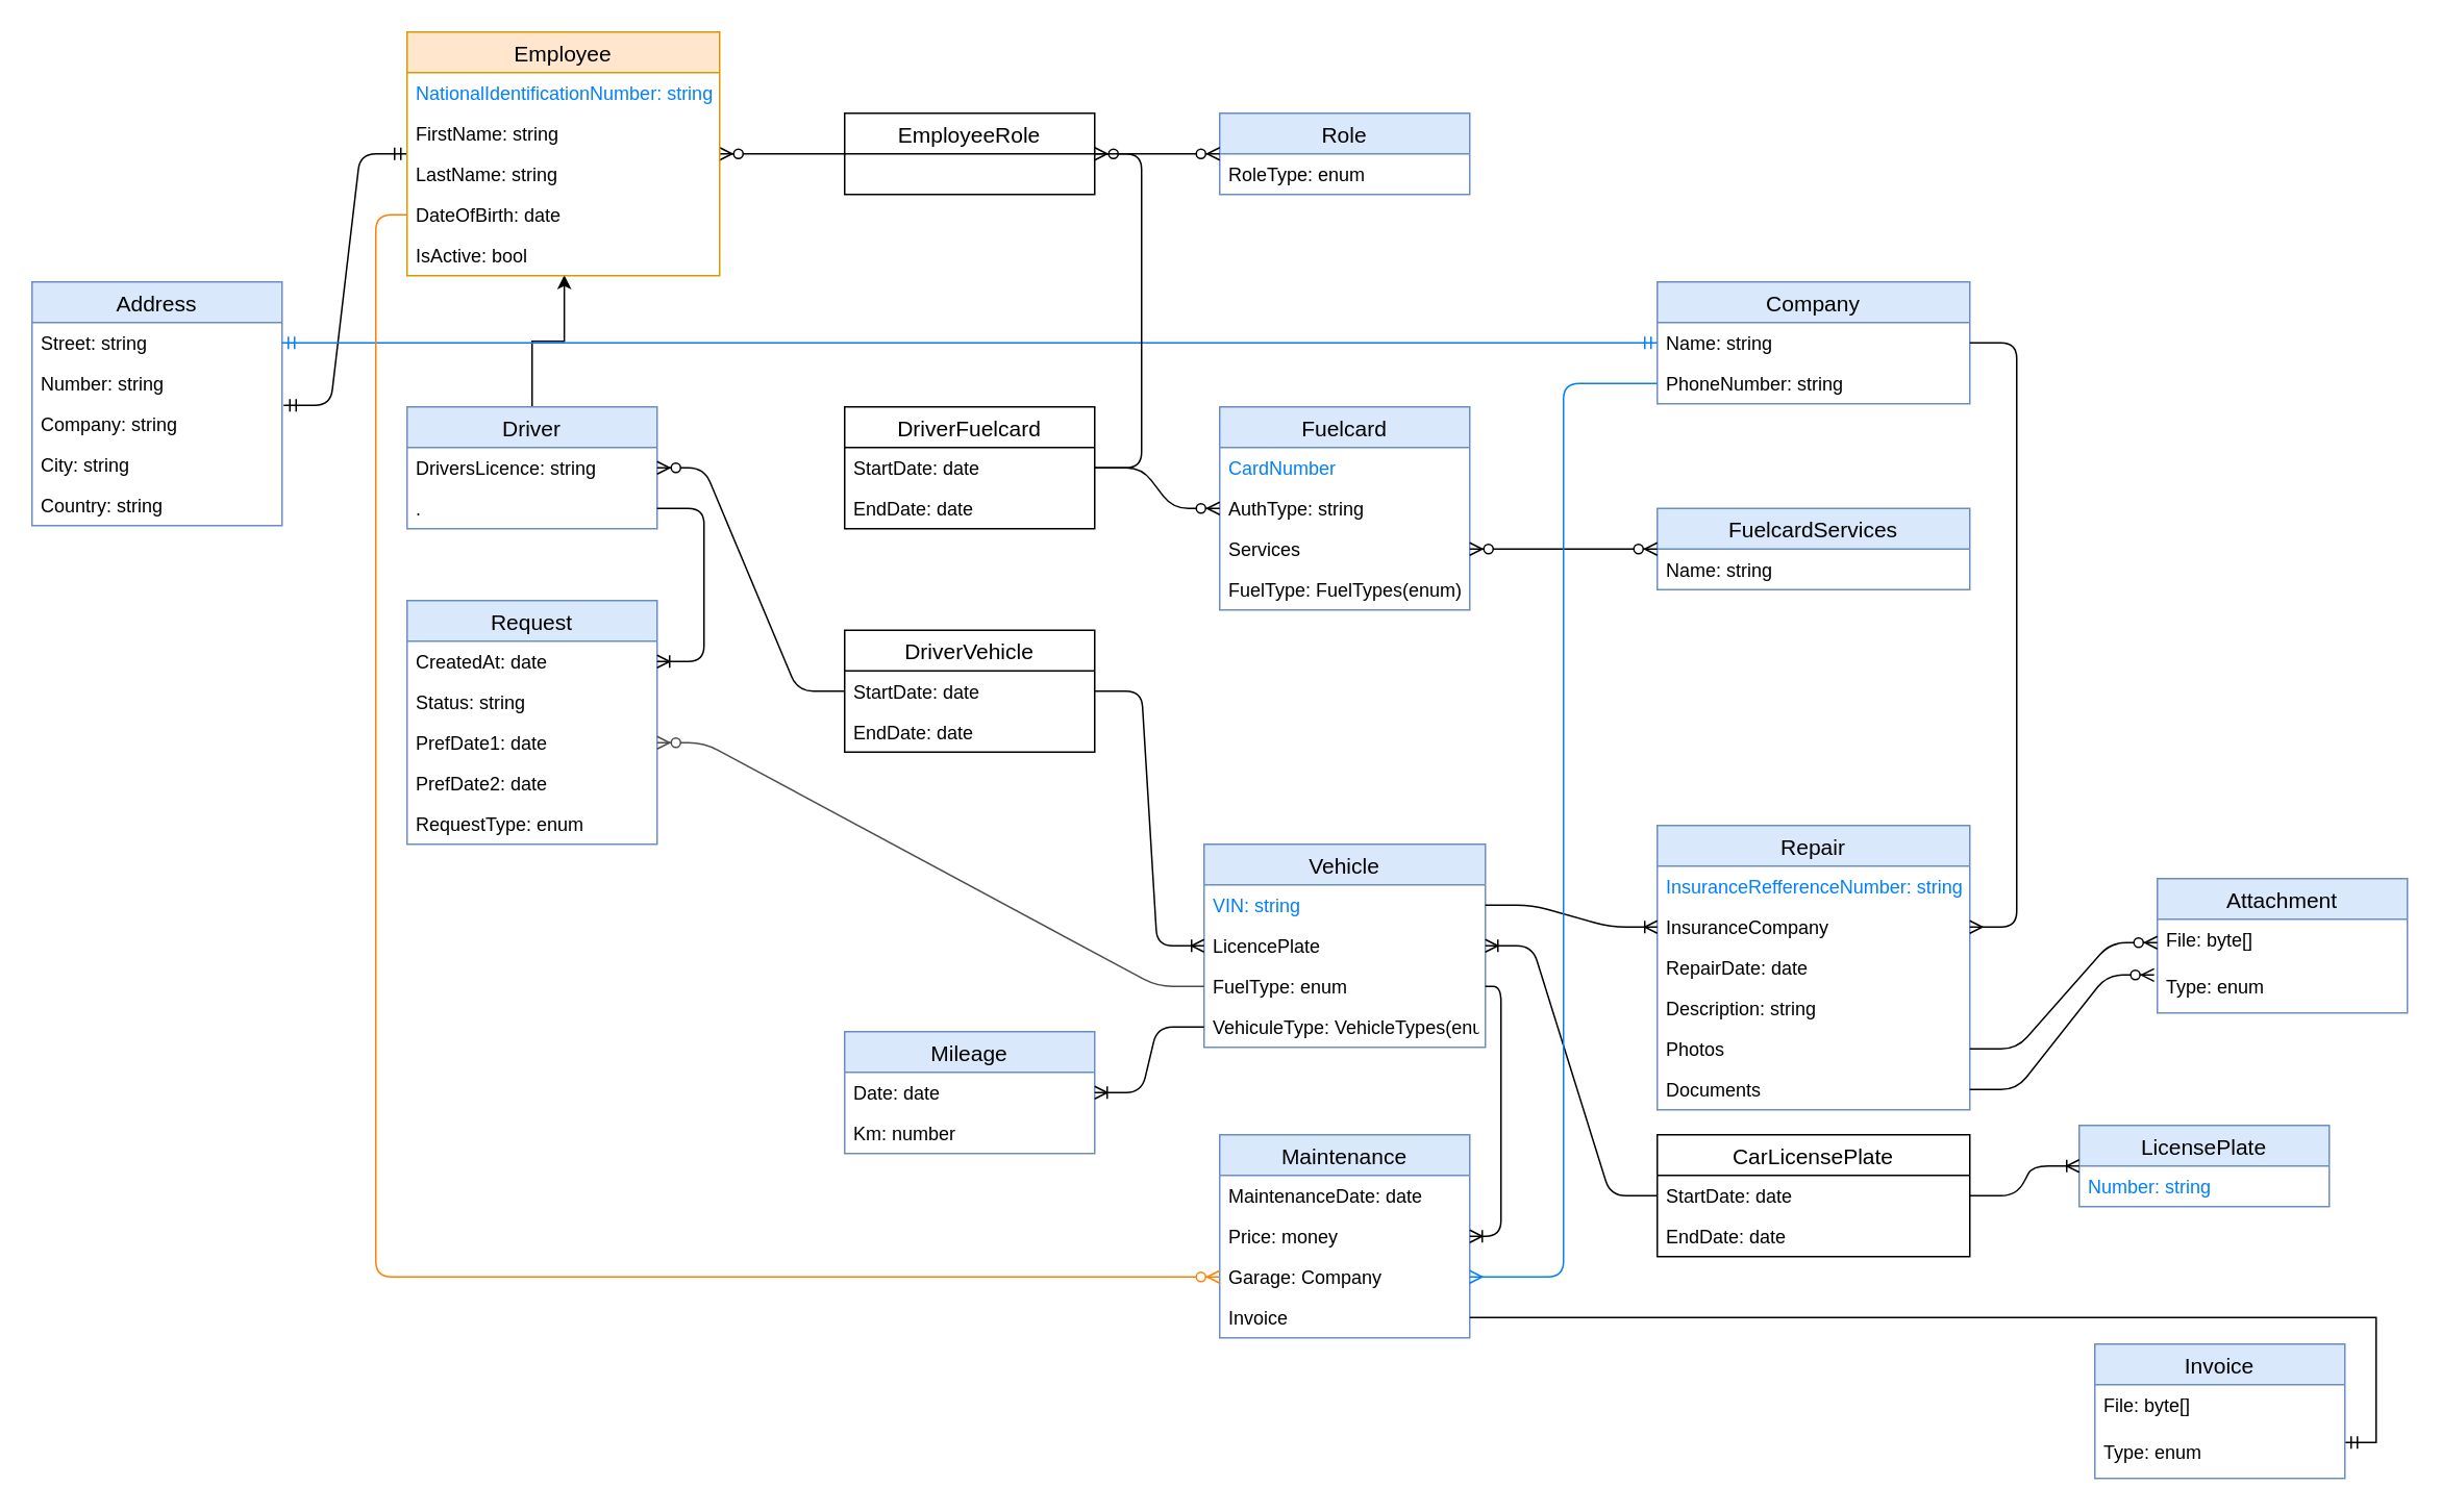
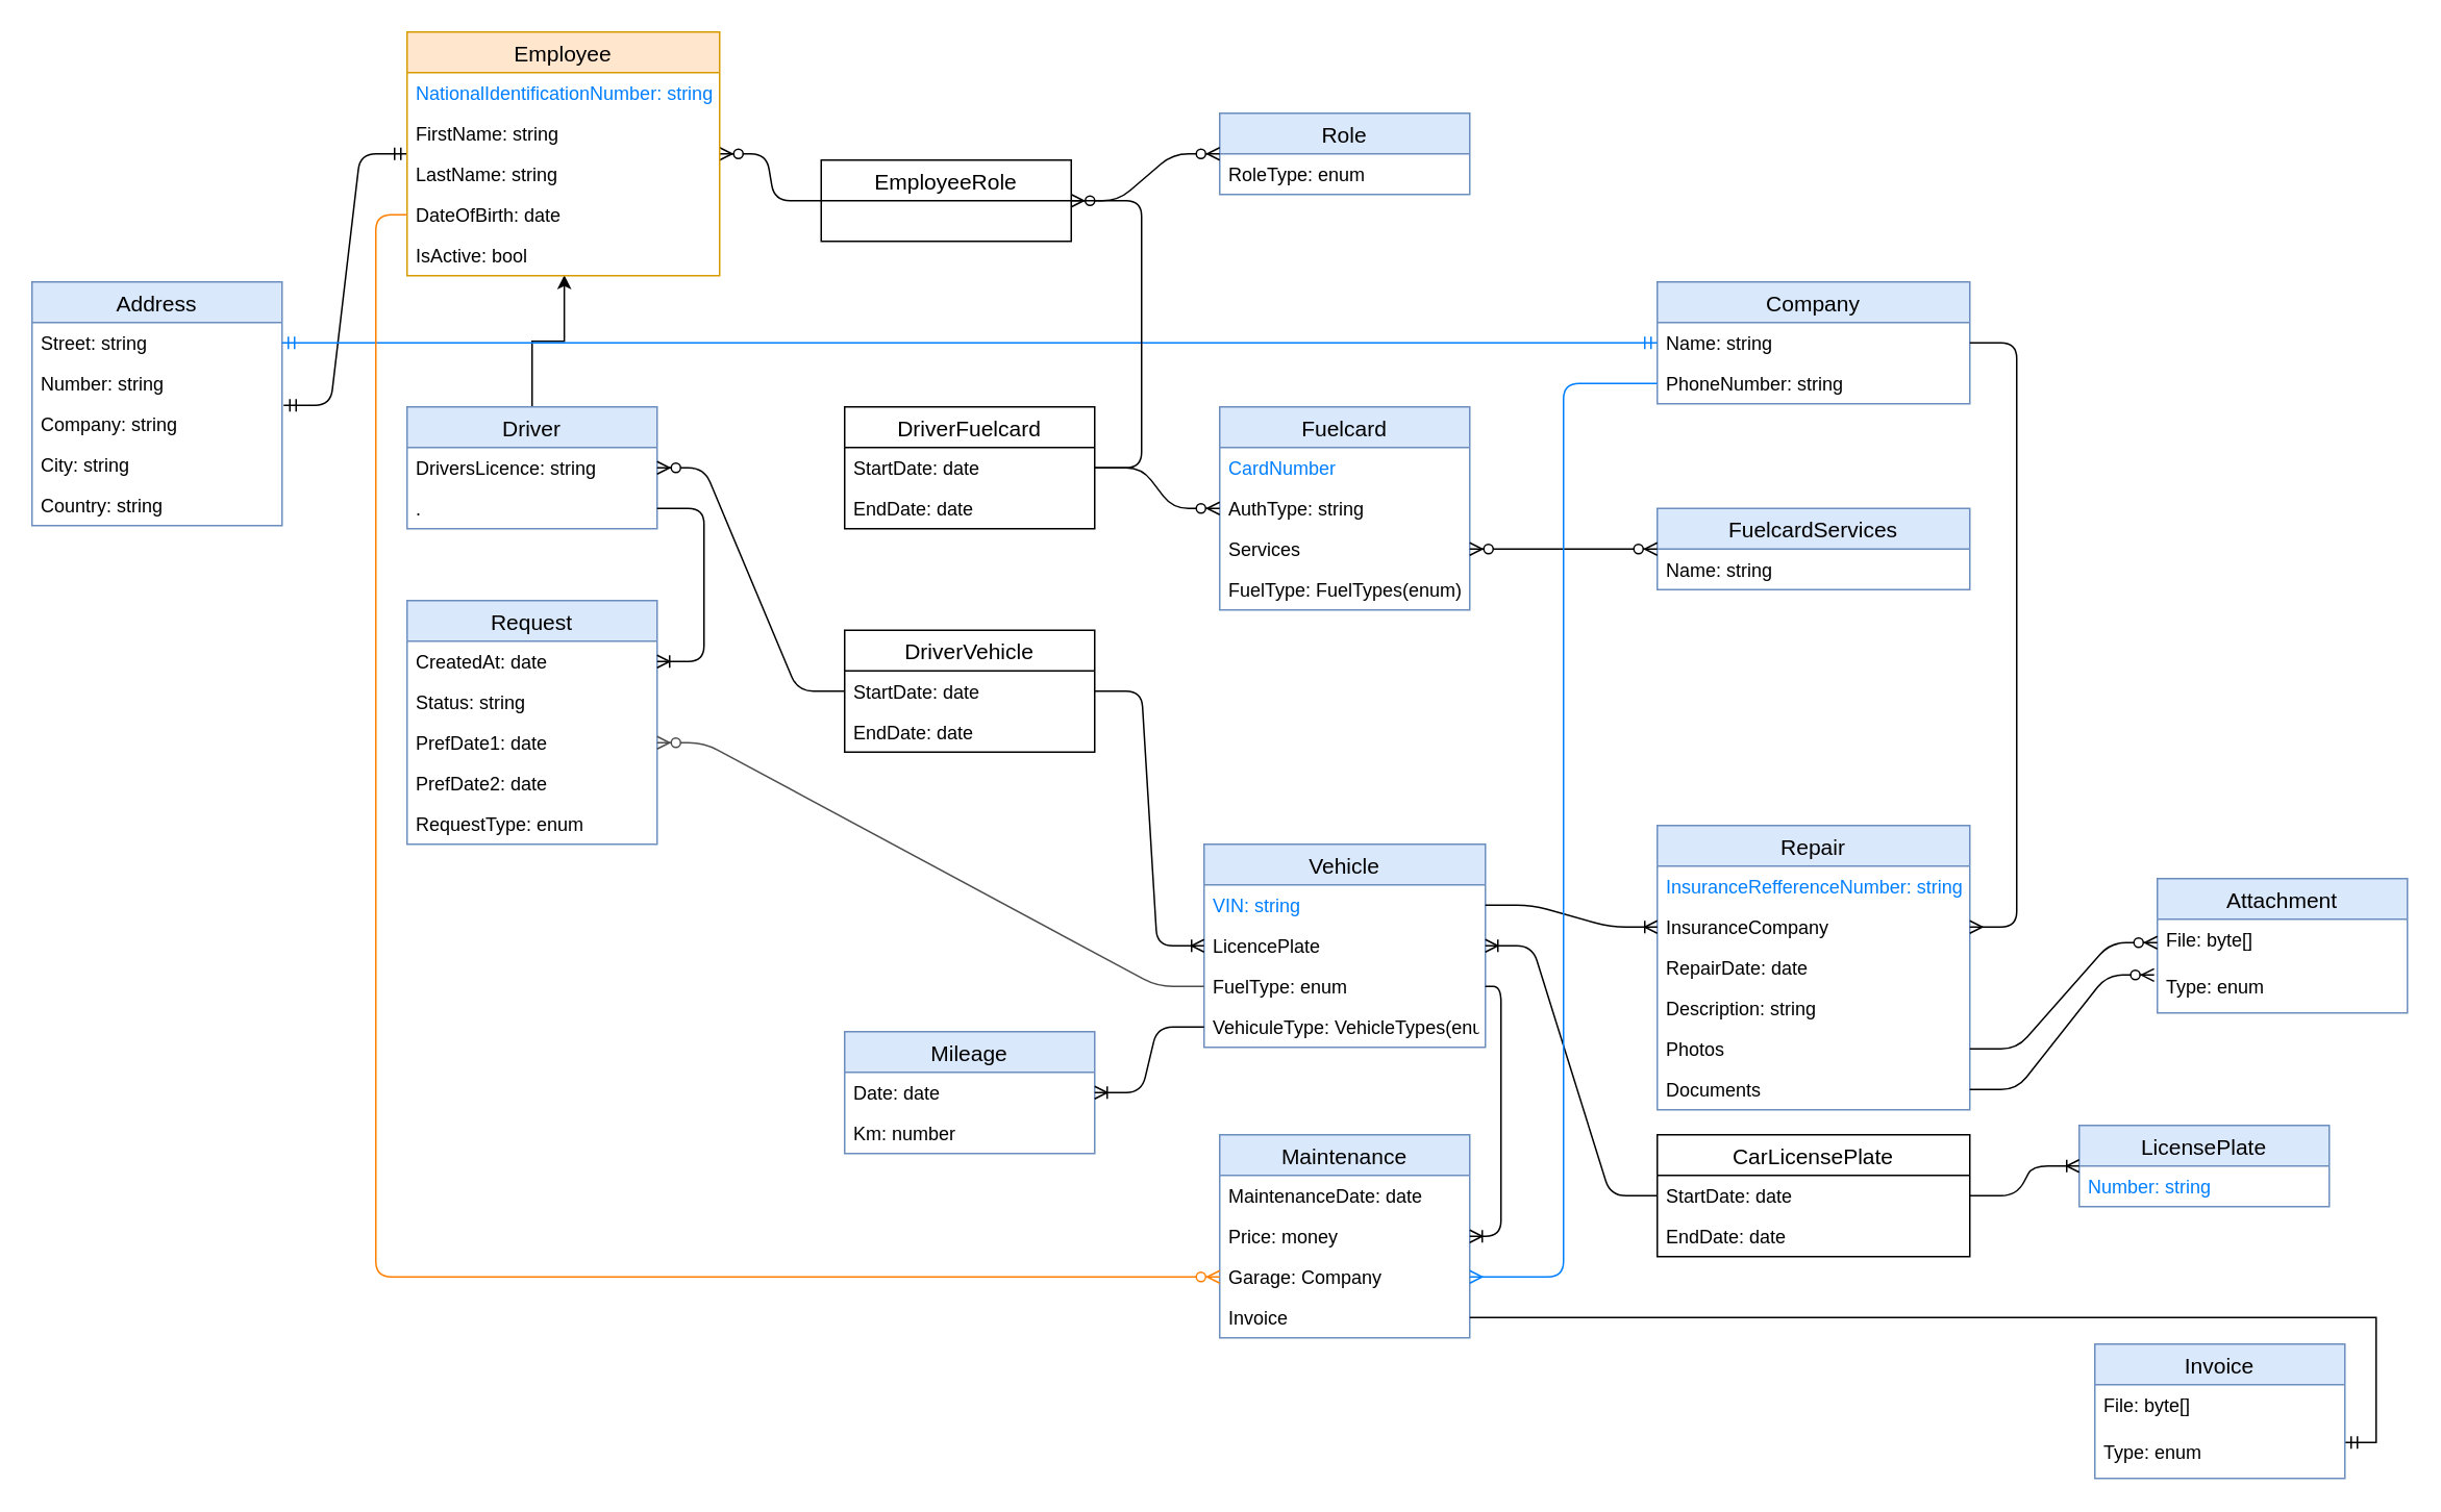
- <mxCell id="34" value="EmployeeRole" style="swimlane;fontStyle=0;childLayout=stackLayout;horizontal=1;startSize=26;horizontalStack=0;resizeParent=1;resizeParentMax=0;resizeLast=0;collapsible=1;marginBottom=0;fontSize=14;" parent="1" vertex="1"><mxGeometry x="540" y="72" width="160" height="52" as="geometry" /></mxCell>
+ <mxCell id="34" value="EmployeeRole" style="swimlane;fontStyle=0;childLayout=stackLayout;horizontal=1;startSize=26;horizontalStack=0;resizeParent=1;resizeParentMax=0;resizeLast=0;collapsible=1;marginBottom=0;fontSize=14;" parent="1" vertex="1"><mxGeometry x="525" y="102" width="160" height="52" as="geometry" /></mxCell>
